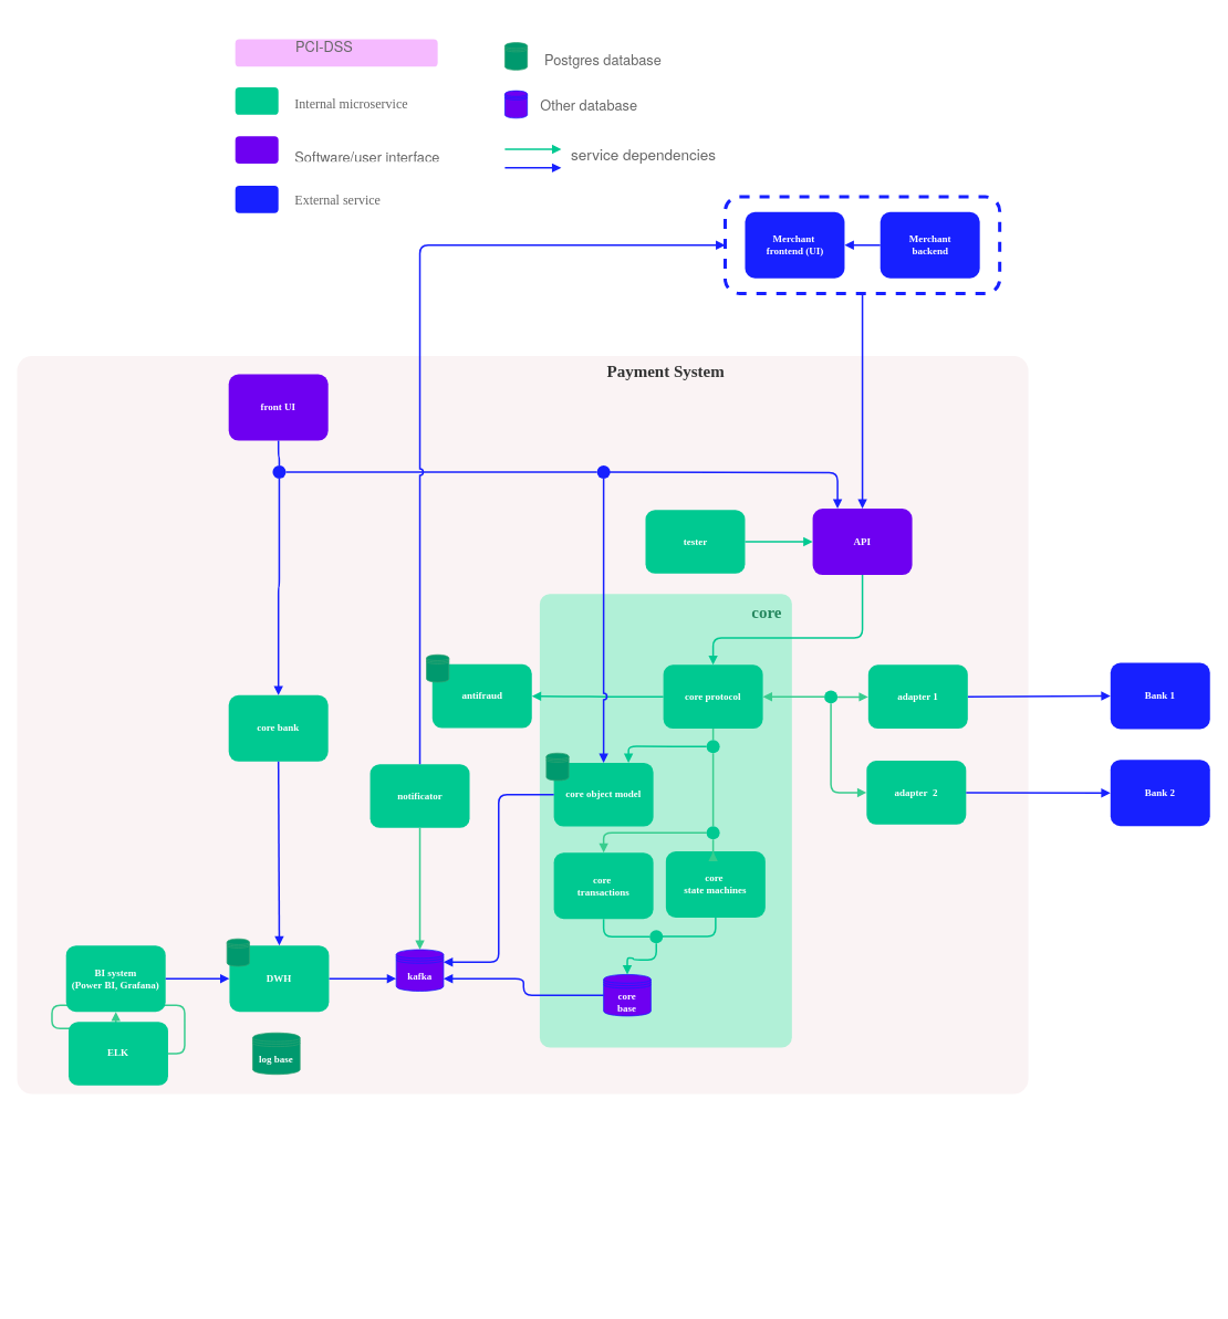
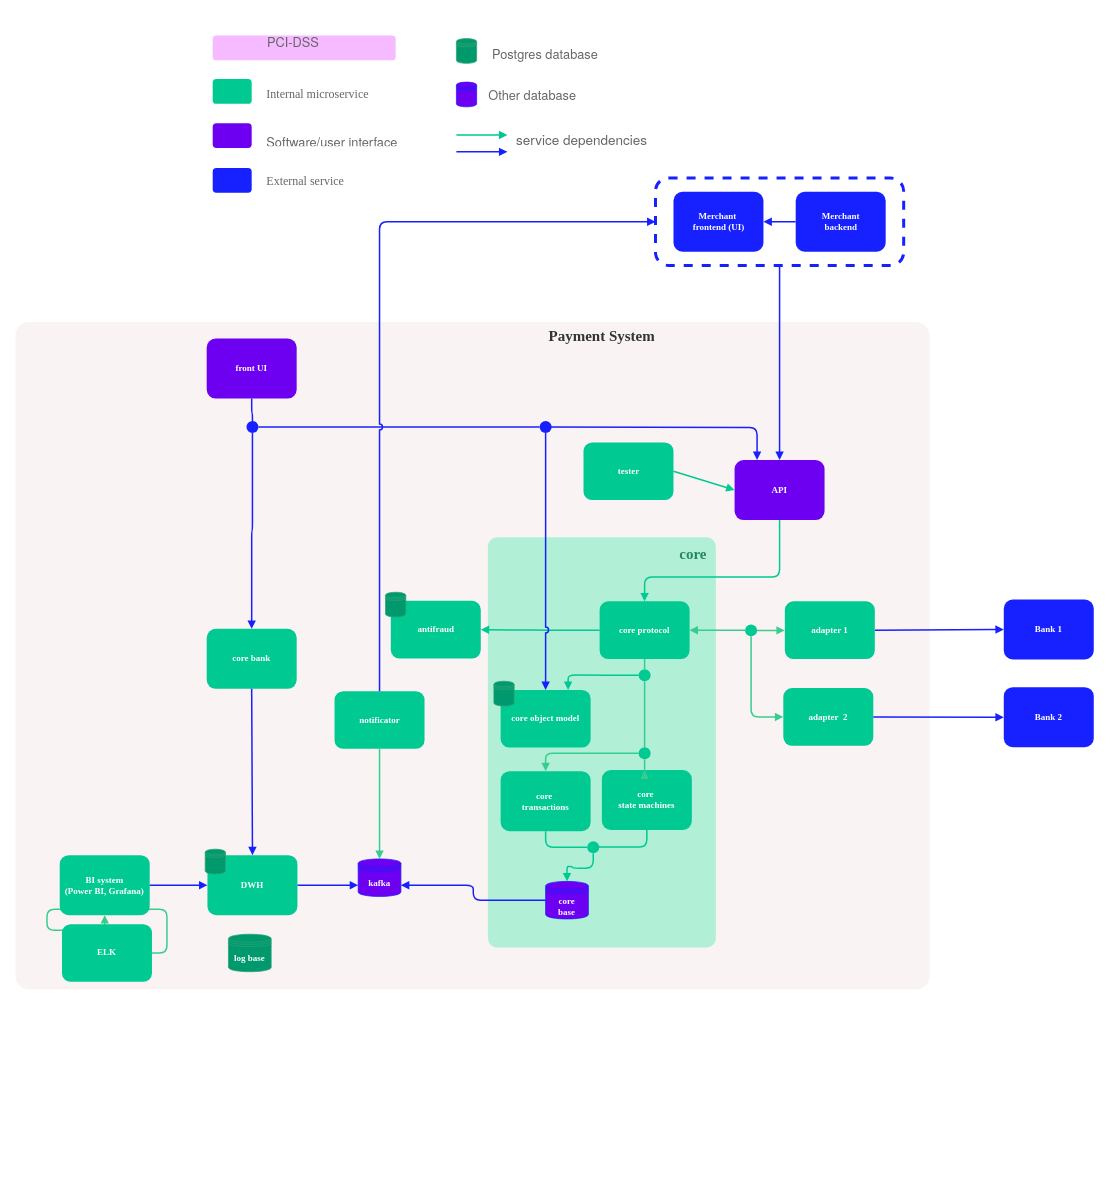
- <mxCell id="59" value="tester" style="shape=ext;rounded=1;html=1;whiteSpace=wrap;fillColor=#00C991;strokeColor=none;fontFamily=Verdana;fontStyle=1;fontColor=#FFFFFF;" vertex="1" parent="1"><mxGeometry x="777.5" y="614.59" width="120" height="76.82" as="geometry" /></mxCell>
+ <mxCell id="59" value="tester" style="shape=ext;rounded=1;html=1;whiteSpace=wrap;fillColor=#00C991;strokeColor=none;fontFamily=Verdana;fontStyle=1;fontColor=#FFFFFF;" vertex="1" parent="1"><mxGeometry x="777.5" y="589.59" width="120" height="76.82" as="geometry" /></mxCell>
- <mxCell id="86" value="" style="edgeStyle=orthogonalEdgeStyle;rounded=1;orthogonalLoop=1;jettySize=auto;html=1;exitX=0;exitY=0.5;exitDx=0;exitDy=0;labelBackgroundColor=#ffffff;endArrow=block;endFill=1;endSize=6;strokeColor=#1720FF;strokeWidth=2;fontFamily=Helvetica;fontSize=11;fontColor=#000000;startSize=6;startArrow=none;startFill=0;entryX=1;entryY=0.3;entryDx=0;entryDy=0;" edge="1" parent="1" source="35" target="85"><mxGeometry relative="1" as="geometry"><mxPoint x="396" y="958.09" as="targetPoint" /><mxPoint x="667" y="958.09" as="sourcePoint" /></mxGeometry></mxCell>
